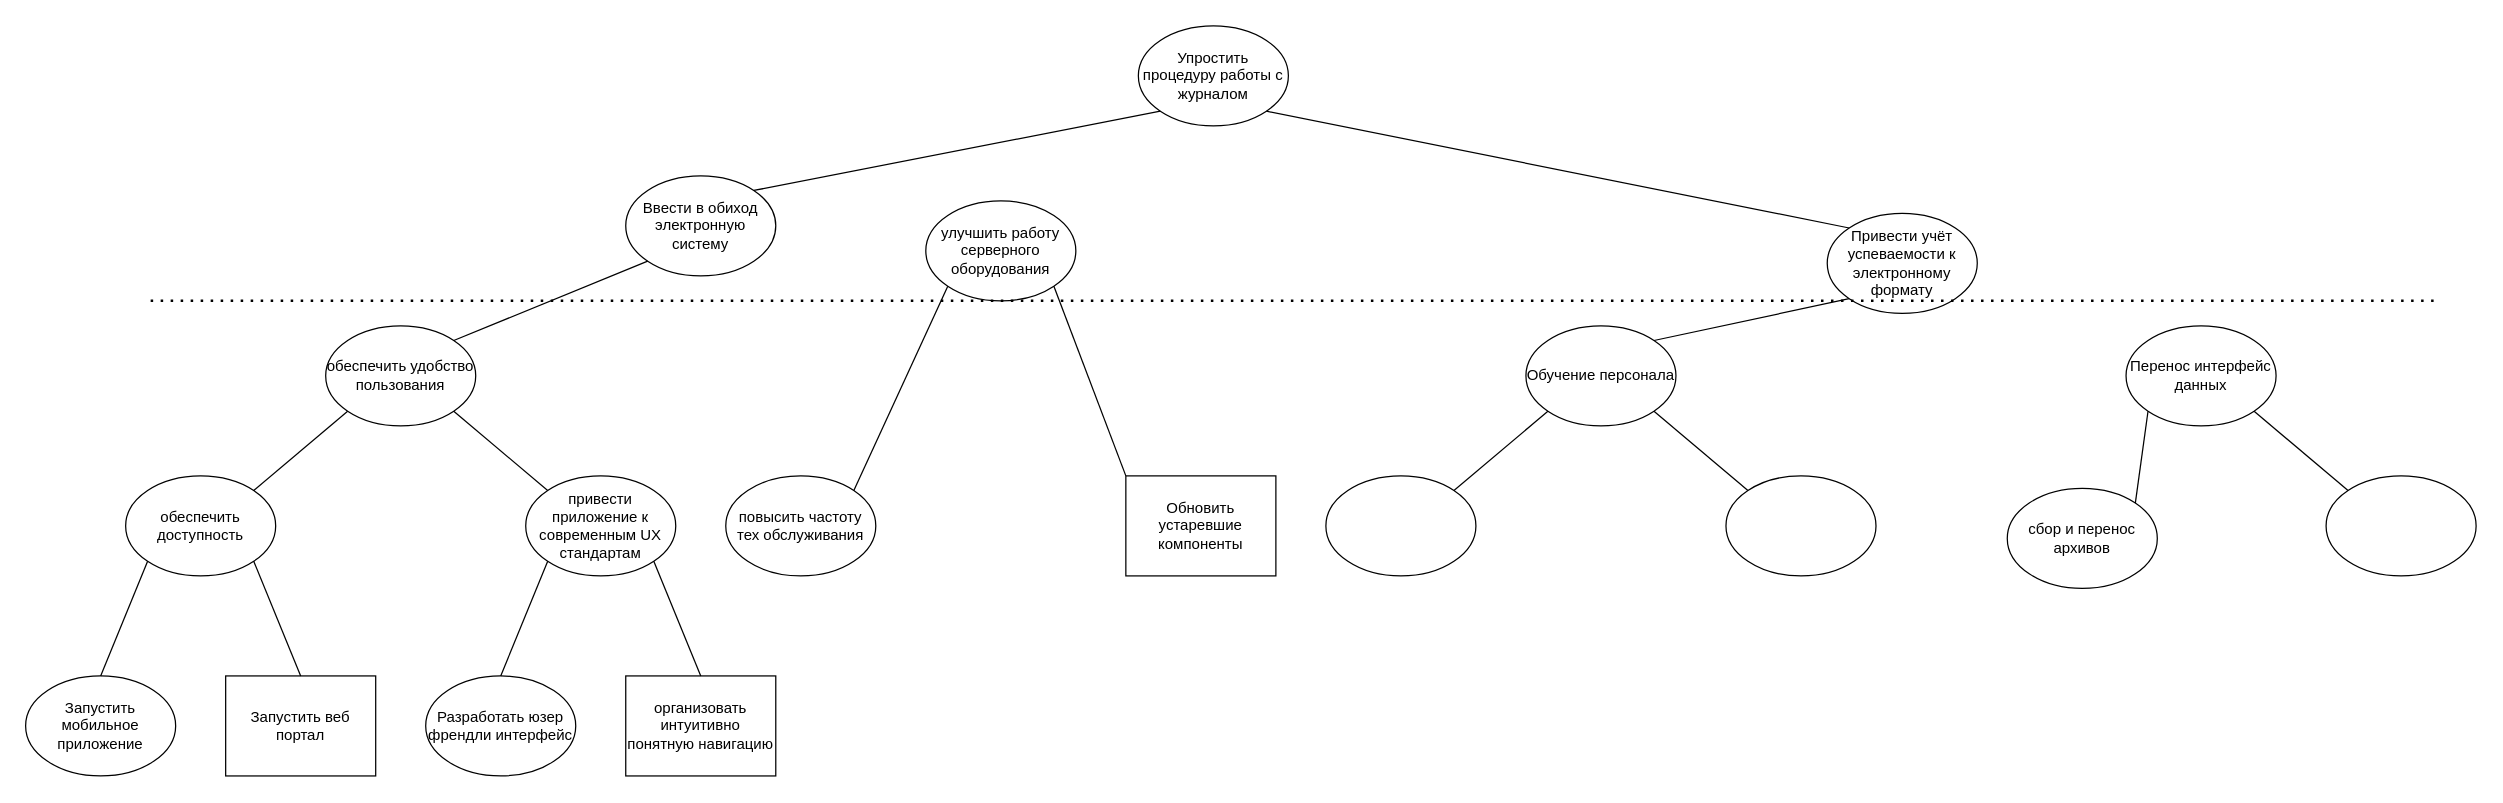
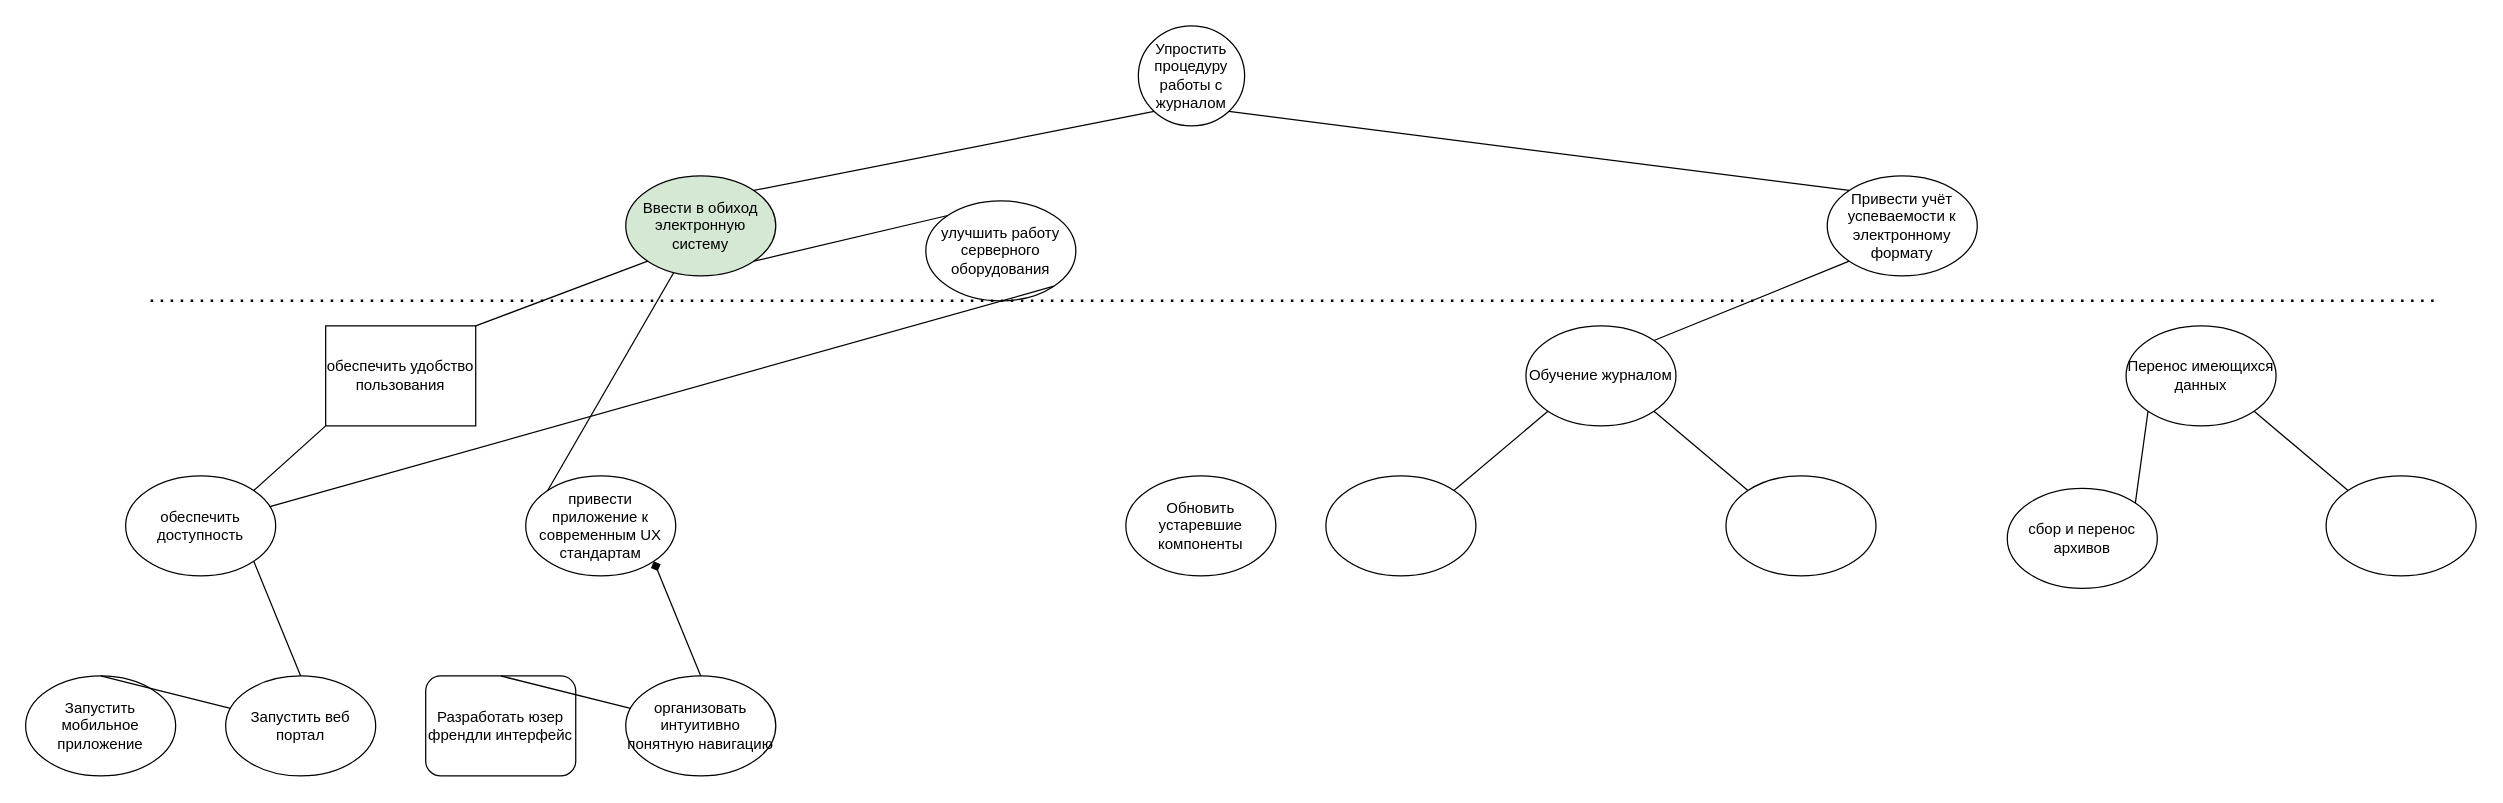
- <mxCell id="2" value="Упростить процедуру работы с журналом" style="ellipse;whiteSpace=wrap;html=1;" vertex="1" parent="1"><mxGeometry x="910" y="20" width="120" height="80" as="geometry" /></mxCell>
+ <mxCell id="2" value="Упростить процедуру работы с журналом" style="ellipse;whiteSpace=wrap;html=1;" vertex="1" parent="1"><mxGeometry x="910" y="20" width="85" height="80" as="geometry" /></mxCell>
- <mxCell id="3" value="Ввести в обиход электронную систему" style="ellipse;whiteSpace=wrap;html=1;" vertex="1" parent="1"><mxGeometry x="500" y="140" width="120" height="80" as="geometry" /></mxCell>
+ <mxCell id="3" value="Ввести в обиход электронную систему" style="ellipse;whiteSpace=wrap;html=1;fillColor=#d5e8d4;" vertex="1" parent="1"><mxGeometry x="500" y="140" width="120" height="80" as="geometry" /></mxCell>
+ <mxCell id="20" value="" style="endArrow=none;html=1;rounded=0;entryX=1;entryY=1;entryDx=0;entryDy=0;exitX=0;exitY=0;exitDx=0;exitDy=0;" edge="1" parent="1" source="19" target="3"><mxGeometry width="50" height="50" relative="1" as="geometry"><mxPoint x="660" y="220" as="sourcePoint" /><mxPoint x="710" y="170" as="targetPoint" /></mxGeometry></mxCell>
- <mxCell id="27" value="Привести учёт успеваемости к электронному формату" style="ellipse;whiteSpace=wrap;html=1;" vertex="1" parent="1"><mxGeometry x="1461" y="170" width="120" height="80" as="geometry" /></mxCell>
+ <mxCell id="27" value="Привести учёт успеваемости к электронному формату" style="ellipse;whiteSpace=wrap;html=1;" vertex="1" parent="1"><mxGeometry x="1461" y="140" width="120" height="80" as="geometry" /></mxCell>
- <mxCell id="5" value="обеспечить удобство пользования" style="ellipse;whiteSpace=wrap;html=1;" vertex="1" parent="1"><mxGeometry x="260" y="260" width="120" height="80" as="geometry" /></mxCell>
+ <mxCell id="5" value="обеспечить удобство пользования" style="whiteSpace=wrap;html=1;rounded=0;" vertex="1" parent="1"><mxGeometry x="260" y="260" width="120" height="80" as="geometry" /></mxCell>
- <mxCell id="26" value="Обучение персонала" style="ellipse;whiteSpace=wrap;html=1;" vertex="1" parent="1"><mxGeometry x="1220" y="260" width="120" height="80" as="geometry" /></mxCell>
+ <mxCell id="26" value="Обучение журналом" style="ellipse;whiteSpace=wrap;html=1;" vertex="1" parent="1"><mxGeometry x="1220" y="260" width="120" height="80" as="geometry" /></mxCell>
- <mxCell id="33" value="Перенос интерфейс данных" style="ellipse;whiteSpace=wrap;html=1;" vertex="1" parent="1"><mxGeometry x="1700" y="260" width="120" height="80" as="geometry" /></mxCell>
+ <mxCell id="33" value="Перенос имеющихся данных" style="ellipse;whiteSpace=wrap;html=1;" vertex="1" parent="1"><mxGeometry x="1700" y="260" width="120" height="80" as="geometry" /></mxCell>
- <mxCell id="24" value="" style="endArrow=none;html=1;rounded=0;entryX=0;entryY=0;entryDx=0;entryDy=0;exitX=1;exitY=1;exitDx=0;exitDy=0;" edge="1" parent="1" source="19" target="23"><mxGeometry width="50" height="50" relative="1" as="geometry"><mxPoint x="610" y="350" as="sourcePoint" /><mxPoint x="660" y="300" as="targetPoint" /></mxGeometry></mxCell>
+ <mxCell id="24" value="" style="endArrow=none;html=1;rounded=0;exitX=1;exitY=1;exitDx=0;exitDy=0;" edge="1" parent="1" source="19" target="7"><mxGeometry width="50" height="50" relative="1" as="geometry"><mxPoint x="610" y="350" as="sourcePoint" /><mxPoint x="660" y="300" as="targetPoint" /></mxGeometry></mxCell>
- <mxCell id="22" value="" style="endArrow=none;html=1;rounded=0;entryX=0;entryY=1;entryDx=0;entryDy=0;exitX=1;exitY=0;exitDx=0;exitDy=0;" edge="1" parent="1" source="21" target="19"><mxGeometry width="50" height="50" relative="1" as="geometry"><mxPoint x="700" y="390" as="sourcePoint" /><mxPoint x="750" y="340" as="targetPoint" /></mxGeometry></mxCell>
- <mxCell id="14" value="" style="endArrow=none;html=1;rounded=0;entryX=1;entryY=1;entryDx=0;entryDy=0;exitX=0;exitY=0;exitDx=0;exitDy=0;" edge="1" parent="1" source="13" target="5"><mxGeometry width="50" height="50" relative="1" as="geometry"><mxPoint x="530" y="350" as="sourcePoint" /><mxPoint x="580" y="300" as="targetPoint" /></mxGeometry></mxCell>
+ <mxCell id="14" value="" style="endArrow=none;html=1;rounded=0;exitX=0;exitY=0;exitDx=0;exitDy=0;" edge="1" parent="1" source="13" target="3"><mxGeometry width="50" height="50" relative="1" as="geometry"><mxPoint x="530" y="350" as="sourcePoint" /><mxPoint x="580" y="300" as="targetPoint" /></mxGeometry></mxCell>
- <mxCell id="21" value="повысить частоту тех обслуживания" style="ellipse;whiteSpace=wrap;html=1;" vertex="1" parent="1"><mxGeometry x="580" y="380" width="120" height="80" as="geometry" /></mxCell>
- <mxCell id="23" value="Обновить устаревшие компоненты" style="whiteSpace=wrap;html=1;rounded=0;" vertex="1" parent="1"><mxGeometry x="900" y="380" width="120" height="80" as="geometry" /></mxCell>
+ <mxCell id="23" value="Обновить устаревшие компоненты" style="ellipse;whiteSpace=wrap;html=1;" vertex="1" parent="1"><mxGeometry x="900" y="380" width="120" height="80" as="geometry" /></mxCell>
- <mxCell id="18" value="" style="endArrow=none;html=1;rounded=0;entryX=1;entryY=1;entryDx=0;entryDy=0;exitX=0.5;exitY=0;exitDx=0;exitDy=0;" edge="1" parent="1" source="16" target="13"><mxGeometry width="50" height="50" relative="1" as="geometry"><mxPoint x="610" y="400" as="sourcePoint" /><mxPoint x="660" y="350" as="targetPoint" /></mxGeometry></mxCell>
+ <mxCell id="18" value="" style="endArrow=diamond;html=1;rounded=0;entryX=1;entryY=1;entryDx=0;entryDy=0;exitX=0.5;exitY=0;exitDx=0;exitDy=0;" edge="1" parent="1" source="16" target="13"><mxGeometry width="50" height="50" relative="1" as="geometry"><mxPoint x="610" y="400" as="sourcePoint" /><mxPoint x="660" y="350" as="targetPoint" /></mxGeometry></mxCell>
- <mxCell id="10" value="" style="endArrow=none;html=1;rounded=0;entryX=0;entryY=1;entryDx=0;entryDy=0;exitX=0.5;exitY=0;exitDx=0;exitDy=0;" edge="1" parent="1" source="9" target="7"><mxGeometry width="50" height="50" relative="1" as="geometry"><mxPoint x="60" y="540" as="sourcePoint" /><mxPoint x="110" y="490" as="targetPoint" /></mxGeometry></mxCell>
+ <mxCell id="10" value="" style="endArrow=none;html=1;rounded=0;exitX=0.5;exitY=0;exitDx=0;exitDy=0;" edge="1" parent="1" source="9" target="11"><mxGeometry width="50" height="50" relative="1" as="geometry"><mxPoint x="60" y="540" as="sourcePoint" /><mxPoint x="110" y="490" as="targetPoint" /></mxGeometry></mxCell>
- <mxCell id="17" value="" style="endArrow=none;html=1;rounded=0;entryX=0;entryY=1;entryDx=0;entryDy=0;exitX=0.5;exitY=0;exitDx=0;exitDy=0;" edge="1" parent="1" source="15" target="13"><mxGeometry width="50" height="50" relative="1" as="geometry"><mxPoint x="375" y="530" as="sourcePoint" /><mxPoint x="425" y="480" as="targetPoint" /></mxGeometry></mxCell>
+ <mxCell id="17" value="" style="endArrow=none;html=1;rounded=0;exitX=0.5;exitY=0;exitDx=0;exitDy=0;" edge="1" parent="1" source="15" target="16"><mxGeometry width="50" height="50" relative="1" as="geometry"><mxPoint x="375" y="530" as="sourcePoint" /><mxPoint x="425" y="480" as="targetPoint" /></mxGeometry></mxCell>
- <mxCell id="11" value="Запустить веб портал" style="whiteSpace=wrap;html=1;rounded=0;" vertex="1" parent="1"><mxGeometry x="180" y="540" width="120" height="80" as="geometry" /></mxCell>
+ <mxCell id="11" value="Запустить веб портал" style="ellipse;whiteSpace=wrap;html=1;" vertex="1" parent="1"><mxGeometry x="180" y="540" width="120" height="80" as="geometry" /></mxCell>
- <mxCell id="15" value="Разработать юзер френдли интерфейс" style="ellipse;whiteSpace=wrap;html=1;" vertex="1" parent="1"><mxGeometry x="340" y="540" width="120" height="80" as="geometry" /></mxCell>
+ <mxCell id="15" value="Разработать юзер френдли интерфейс" style="whiteSpace=wrap;html=1;rounded=1;" vertex="1" parent="1"><mxGeometry x="340" y="540" width="120" height="80" as="geometry" /></mxCell>
- <mxCell id="16" value="организовать интуитивно понятную навигацию" style="whiteSpace=wrap;html=1;rounded=0;" vertex="1" parent="1"><mxGeometry x="500" y="540" width="120" height="80" as="geometry" /></mxCell>
+ <mxCell id="16" value="организовать интуитивно понятную навигацию" style="ellipse;whiteSpace=wrap;html=1;" vertex="1" parent="1"><mxGeometry x="500" y="540" width="120" height="80" as="geometry" /></mxCell>
